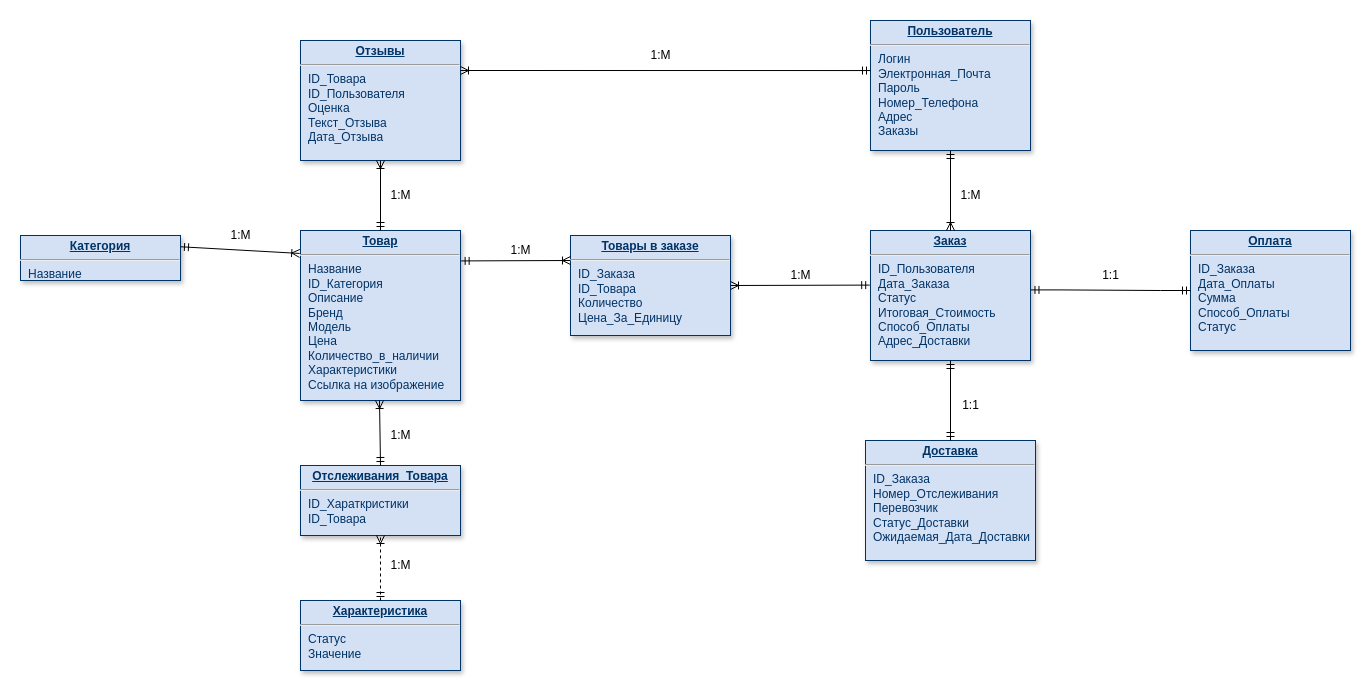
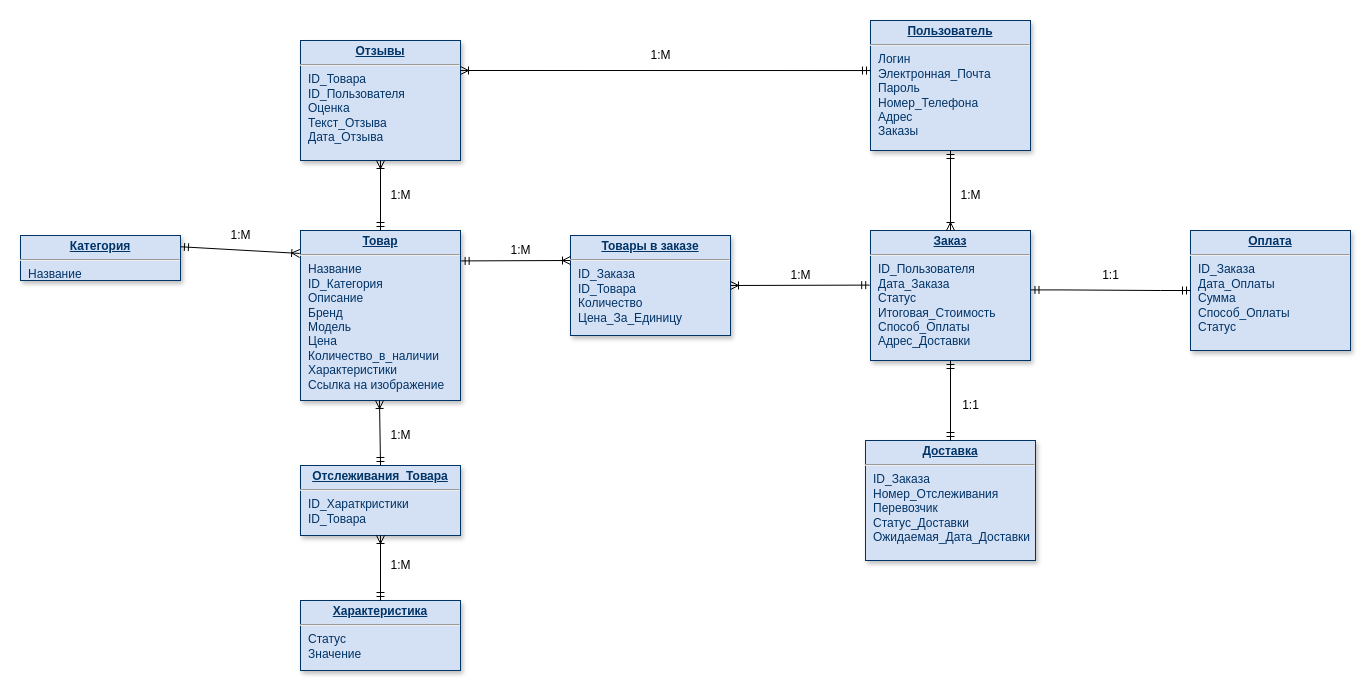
- <mxCell id="19" value="" style="fontSize=12;html=1;endArrow=ERoneToMany;startArrow=ERmandOne;rounded=0;entryX=0.5;entryY=1;entryDx=0;entryDy=0;exitX=0.5;exitY=0;exitDx=0;exitDy=0;dashed=1;" parent="1" source="17" target="18" edge="1"><mxGeometry width="100" height="100" relative="1" as="geometry"><mxPoint x="370" y="690" as="sourcePoint" /><mxPoint x="470" y="590" as="targetPoint" /></mxGeometry></mxCell>
+ <mxCell id="19" value="" style="fontSize=12;html=1;endArrow=ERoneToMany;startArrow=ERmandOne;rounded=0;entryX=0.5;entryY=1;entryDx=0;entryDy=0;exitX=0.5;exitY=0;exitDx=0;exitDy=0;" parent="1" source="17" target="18" edge="1"><mxGeometry width="100" height="100" relative="1" as="geometry"><mxPoint x="370" y="690" as="sourcePoint" /><mxPoint x="470" y="590" as="targetPoint" /></mxGeometry></mxCell>
